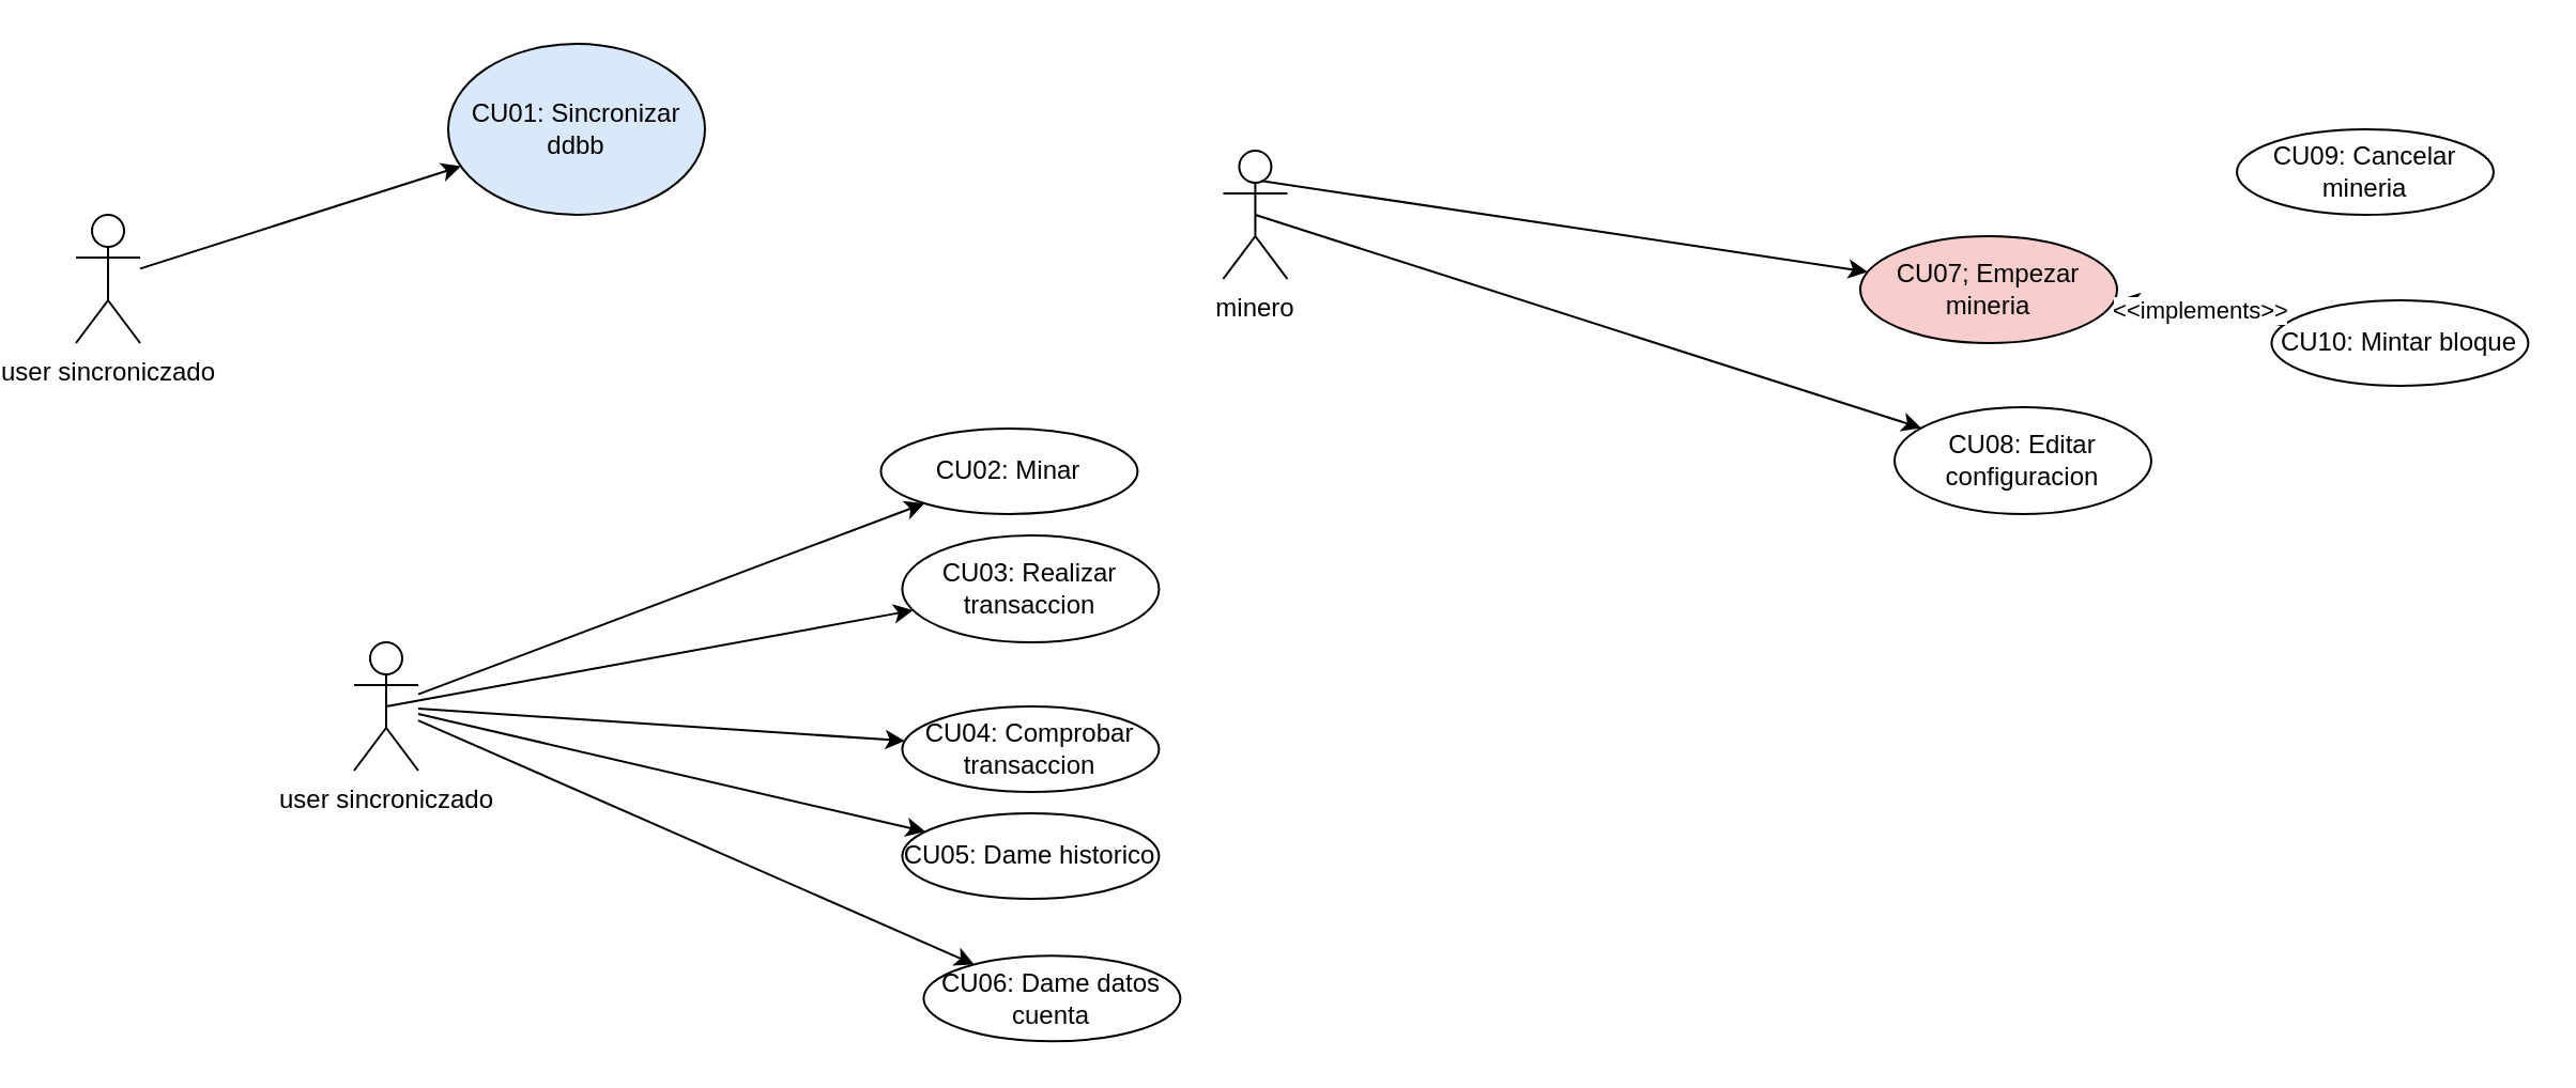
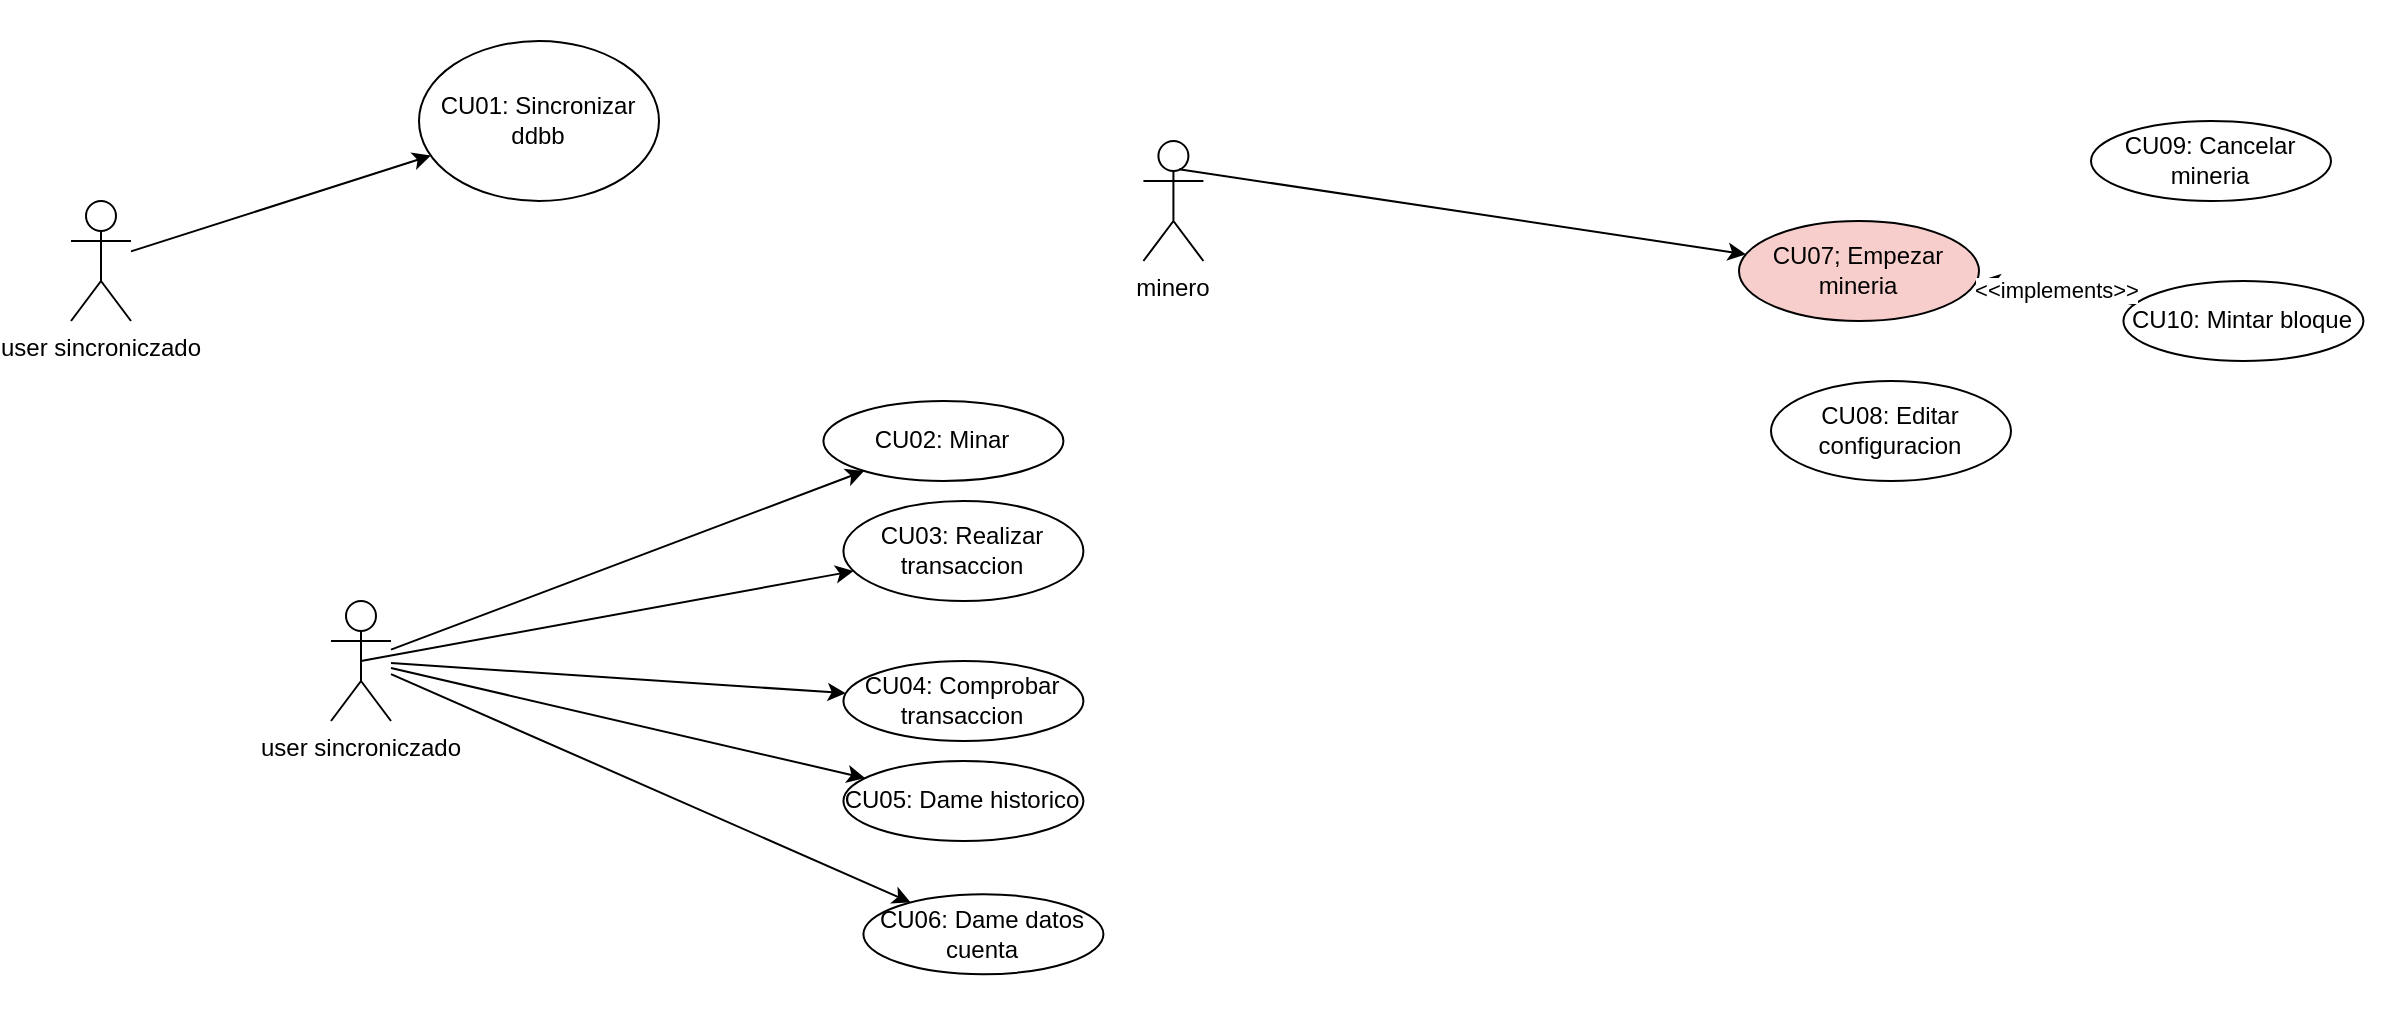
- <mxCell id="4" value="CU01: Sincronizar ddbb" style="ellipse;whiteSpace=wrap;html=1;fillColor=#dae8fc;" parent="1" vertex="1"><mxGeometry x="194" y="20" width="120" height="80" as="geometry" /></mxCell>
+ <mxCell id="4" value="CU01: Sincronizar ddbb" style="ellipse;whiteSpace=wrap;html=1;" parent="1" vertex="1"><mxGeometry x="194" y="20" width="120" height="80" as="geometry" /></mxCell>
- <mxCell id="17" value="" style="endArrow=classic;html=1;rounded=0;exitX=0.5;exitY=0.5;exitDx=0;exitDy=0;exitPerimeter=0;" parent="1" source="13" target="18" edge="1"><mxGeometry width="50" height="50" relative="1" as="geometry"><mxPoint x="700" y="405.365" as="sourcePoint" /><mxPoint x="882.21" y="390" as="targetPoint" /></mxGeometry></mxCell>
